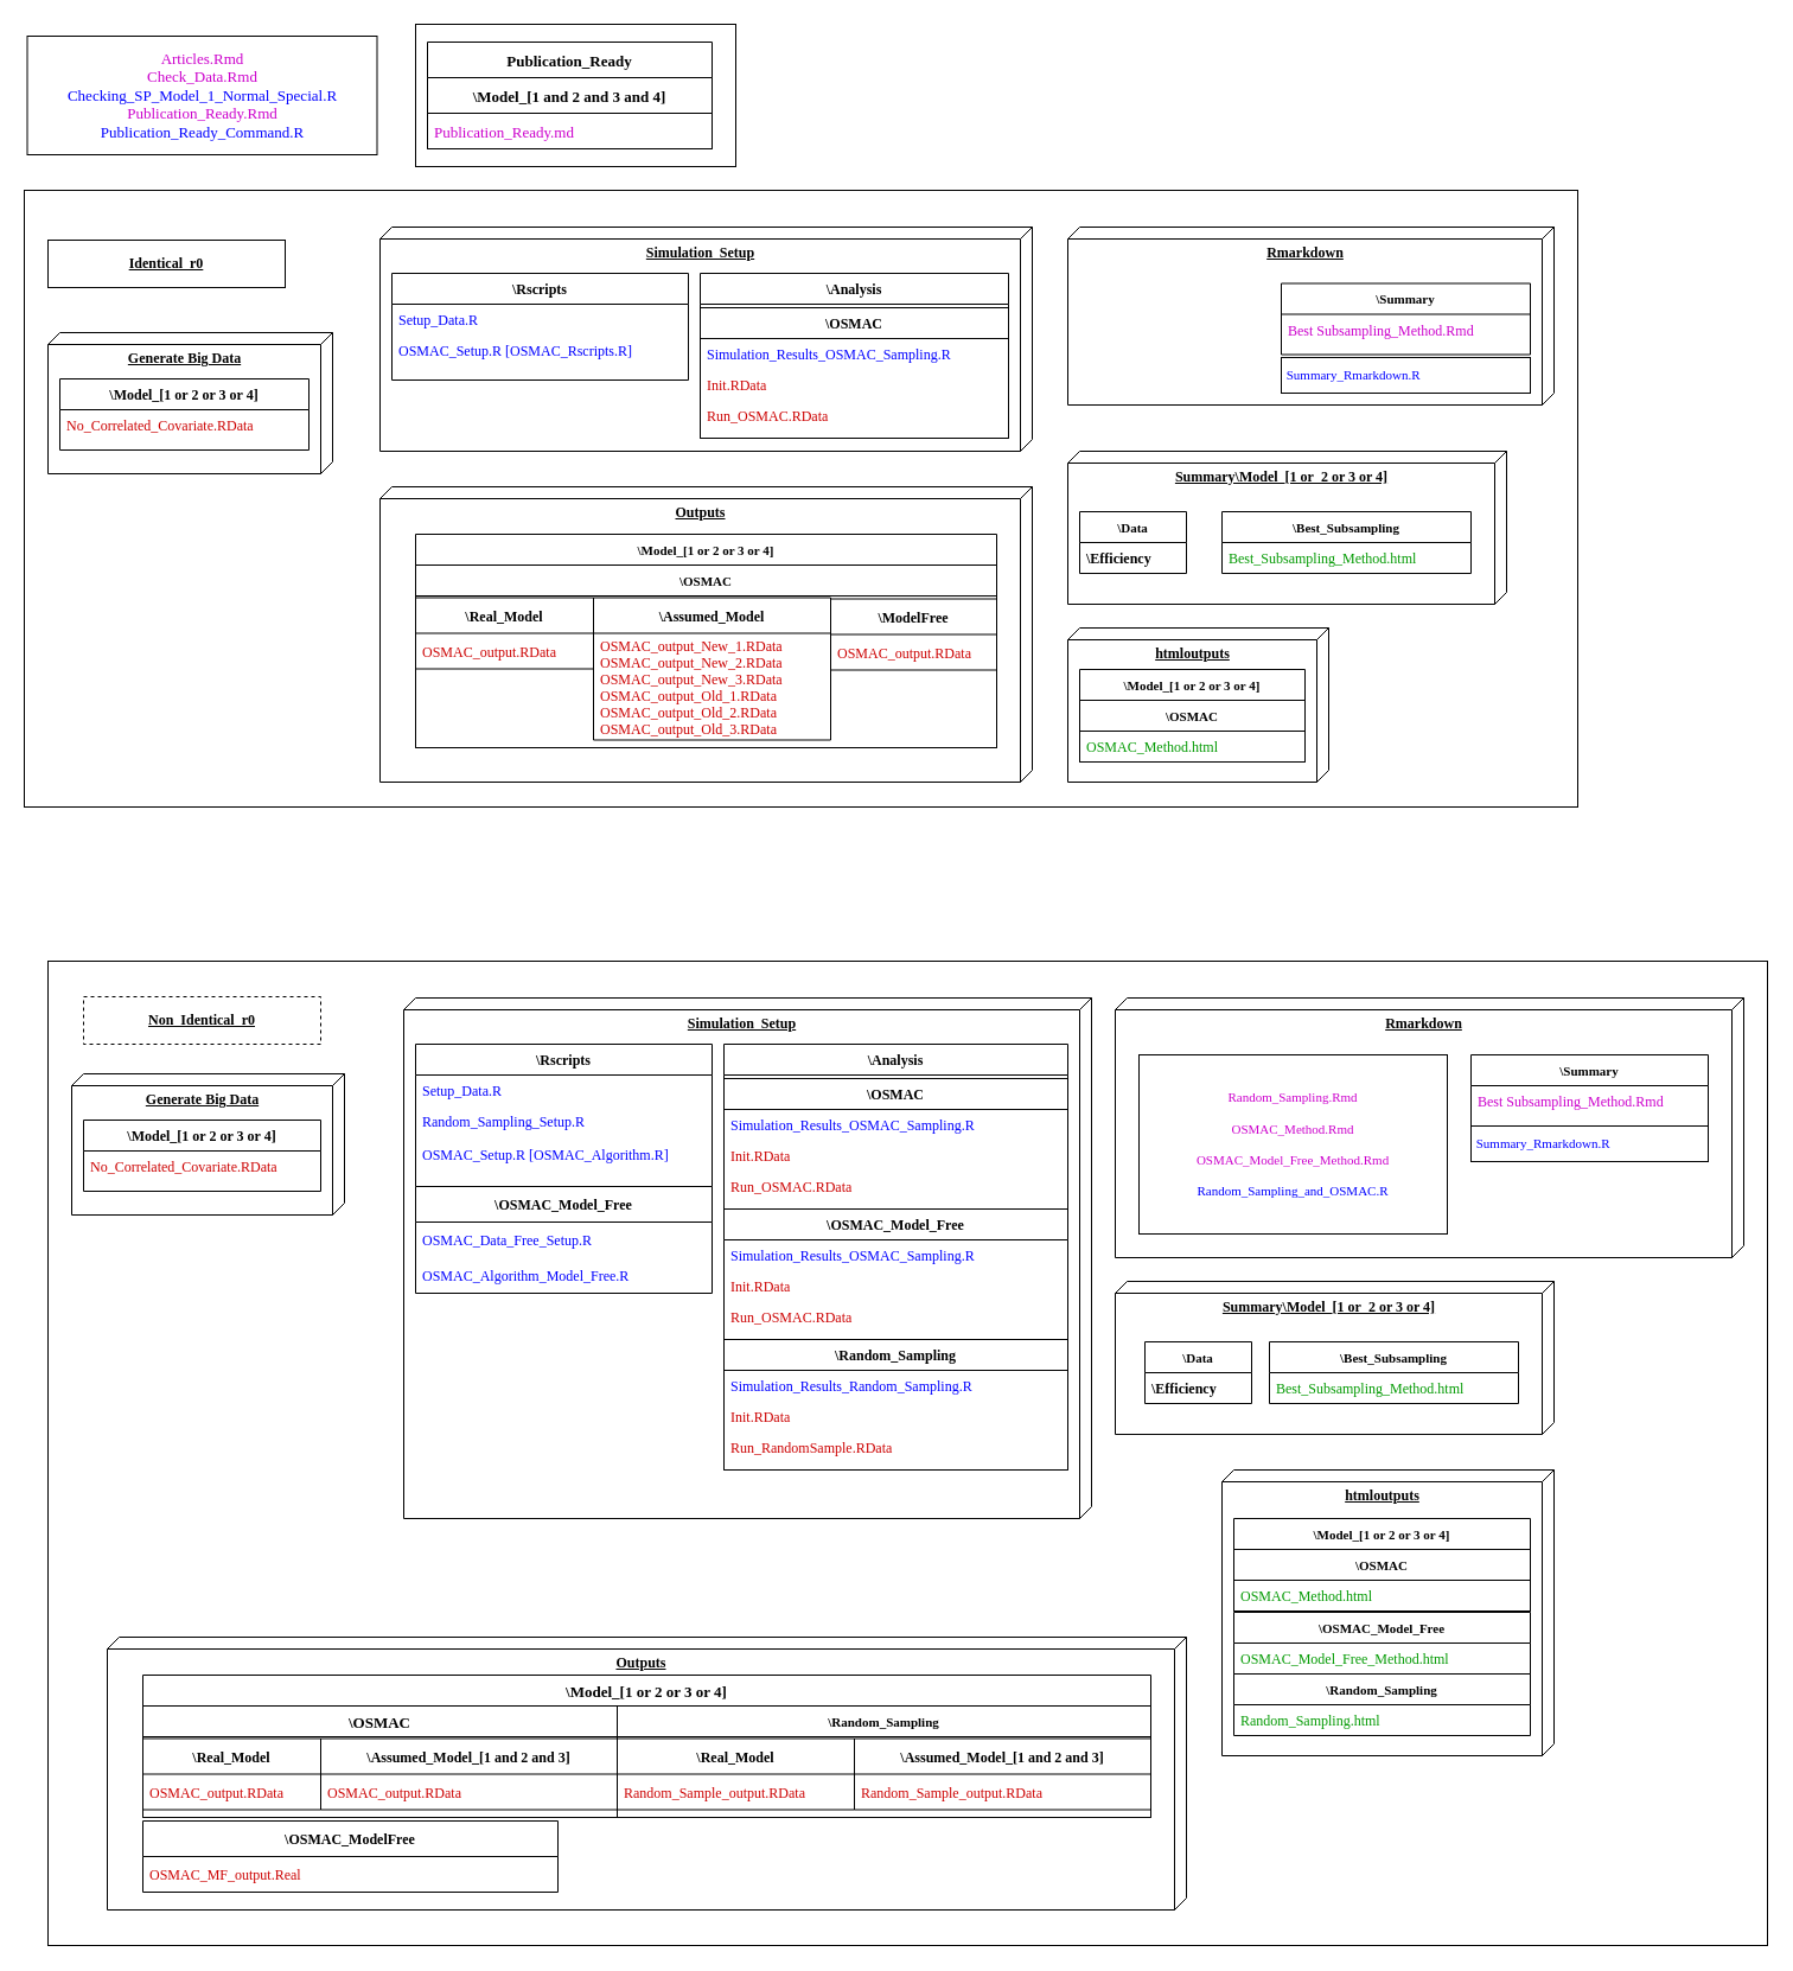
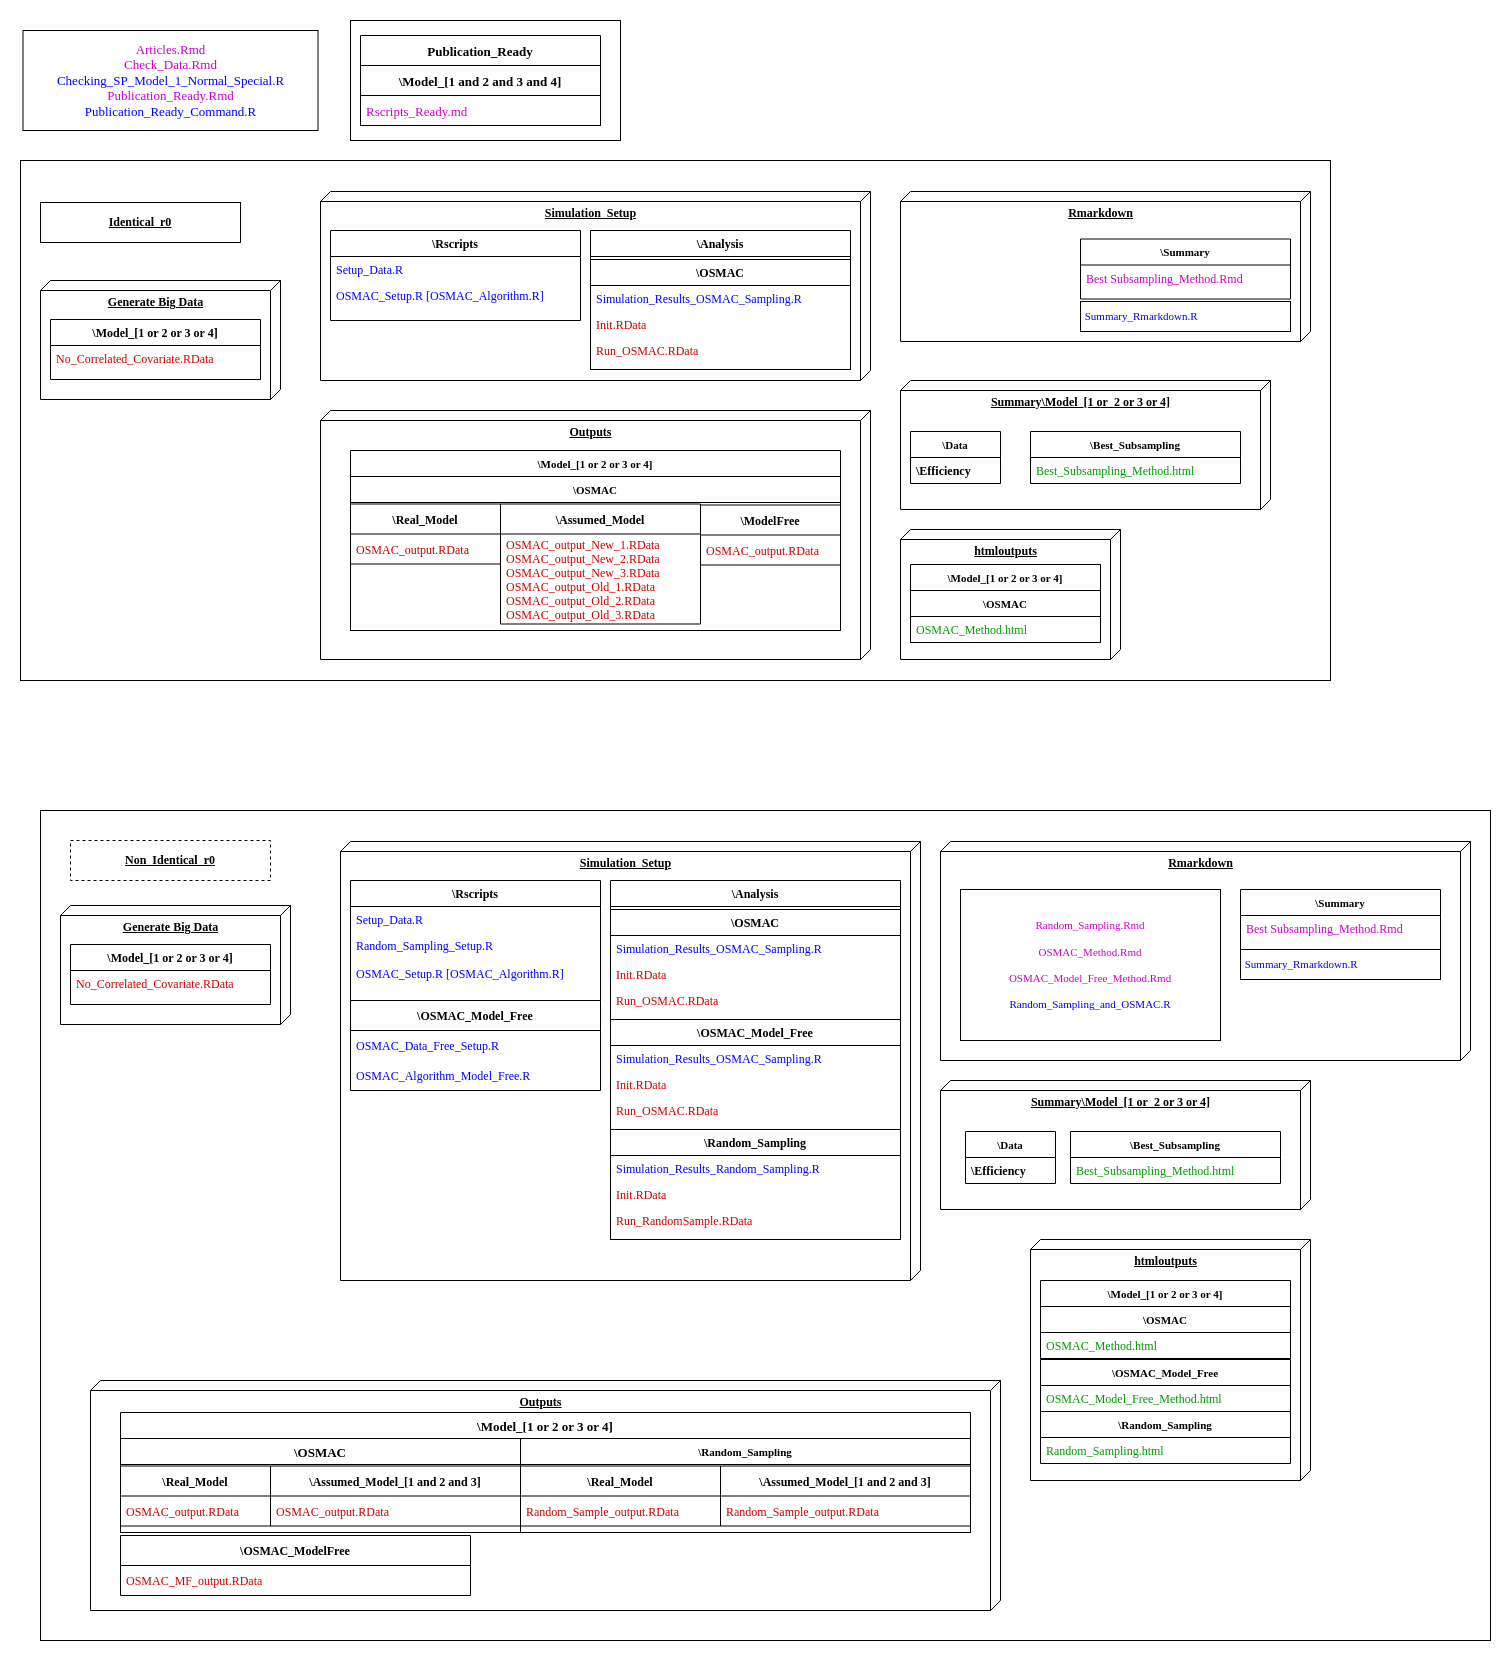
- <mxCell id="99" value="Publication_Ready.md" style="text;strokeColor=none;fillColor=none;align=left;verticalAlign=middle;spacingLeft=4;spacingRight=4;overflow=hidden;points=[[0,0.5],[1,0.5]];portConstraint=eastwest;rotatable=0;fontFamily=Verdana;fontSize=13;fontColor=#CC00CC;" parent="98" vertex="1"><mxGeometry y="30" width="240" height="30" as="geometry" /></mxCell>
+ <mxCell id="99" value="Rscripts_Ready.md" style="text;strokeColor=none;fillColor=none;align=left;verticalAlign=middle;spacingLeft=4;spacingRight=4;overflow=hidden;points=[[0,0.5],[1,0.5]];portConstraint=eastwest;rotatable=0;fontFamily=Verdana;fontSize=13;fontColor=#CC00CC;" parent="98" vertex="1"><mxGeometry y="30" width="240" height="30" as="geometry" /></mxCell>
- <mxCell id="15" value="OSMAC_Setup.R [OSMAC_Rscripts.R]&#10;" style="text;strokeColor=none;fillColor=none;align=left;verticalAlign=top;spacingLeft=4;spacingRight=4;overflow=hidden;rotatable=0;points=[[0,0.5],[1,0.5]];portConstraint=eastwest;fontColor=#0000FF;fontFamily=Verdana;" parent="13" vertex="1"><mxGeometry y="52" width="250" height="38" as="geometry" /></mxCell>
+ <mxCell id="15" value="OSMAC_Setup.R [OSMAC_Algorithm.R]&#10;" style="text;strokeColor=none;fillColor=none;align=left;verticalAlign=top;spacingLeft=4;spacingRight=4;overflow=hidden;rotatable=0;points=[[0,0.5],[1,0.5]];portConstraint=eastwest;fontColor=#0000FF;fontFamily=Verdana;" parent="13" vertex="1"><mxGeometry y="52" width="250" height="38" as="geometry" /></mxCell>
- <mxCell id="74" value="OSMAC_MF_output.Real" style="text;strokeColor=none;fillColor=none;align=left;verticalAlign=middle;spacingLeft=4;spacingRight=4;overflow=hidden;points=[[0,0.5],[1,0.5]];portConstraint=eastwest;rotatable=0;fontColor=#CC0000;fontFamily=Verdana;" parent="73" vertex="1"><mxGeometry y="30" width="350" height="30" as="geometry" /></mxCell>
+ <mxCell id="74" value="OSMAC_MF_output.RData" style="text;strokeColor=none;fillColor=none;align=left;verticalAlign=middle;spacingLeft=4;spacingRight=4;overflow=hidden;points=[[0,0.5],[1,0.5]];portConstraint=eastwest;rotatable=0;fontColor=#CC0000;fontFamily=Verdana;" parent="73" vertex="1"><mxGeometry y="30" width="350" height="30" as="geometry" /></mxCell>
